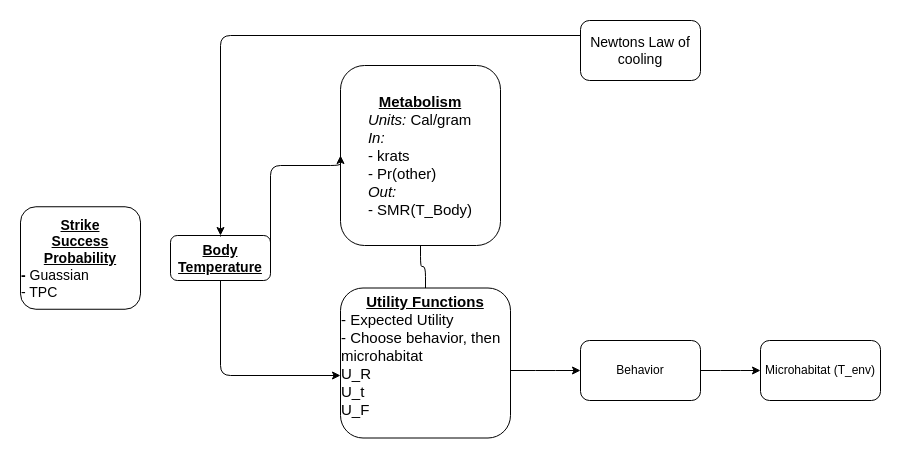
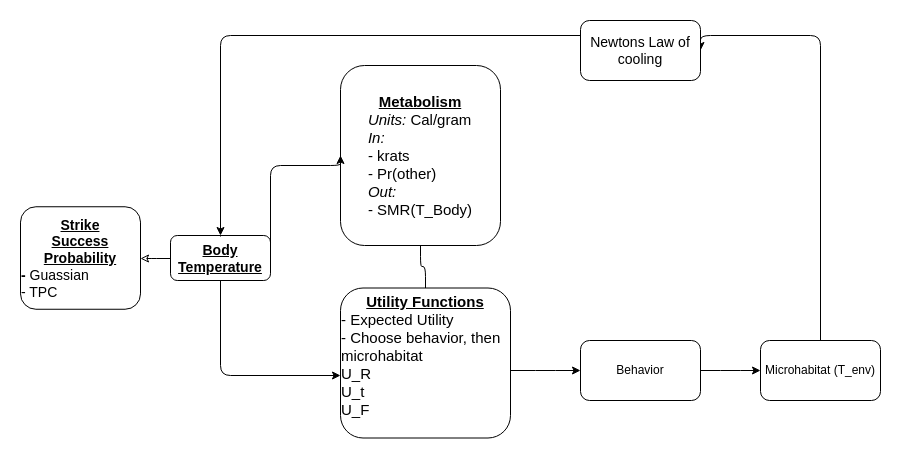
+ <mxCell id="13" value="" style="edgeStyle=elbowEdgeStyle;rounded=1;elbow=vertical;html=1;endArrow=classic;endFill=1;entryX=1;entryY=0.5;entryDx=0;entryDy=0;" edge="1" parent="1" source="14" target="17"><mxGeometry relative="1" as="geometry"><mxPoint x="520" y="55" as="targetPoint" /><Array as="points"><mxPoint x="660" y="35" /><mxPoint x="520" y="55" /></Array></mxGeometry></mxCell>
+ <mxCell id="4" value="" style="edgeStyle=elbowEdgeStyle;rounded=1;elbow=vertical;html=1;endArrow=classic;endFill=0;" edge="1" parent="1" source="5" target="10"><mxGeometry relative="1" as="geometry" /></mxCell>
